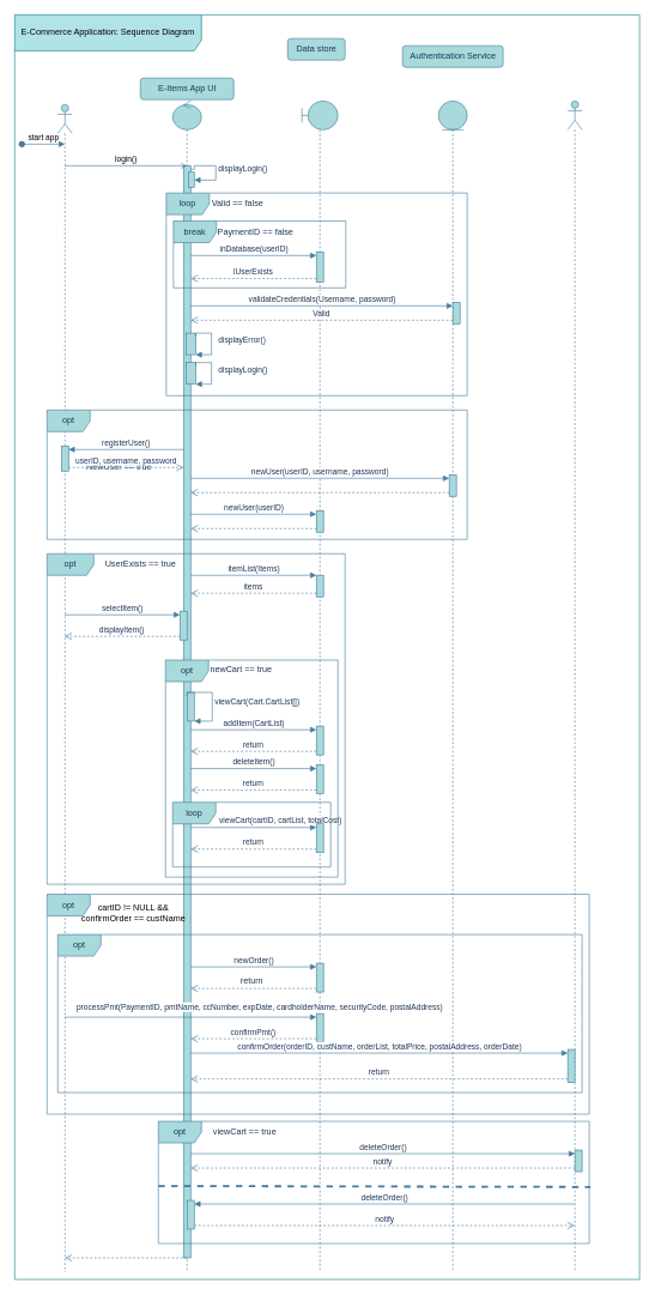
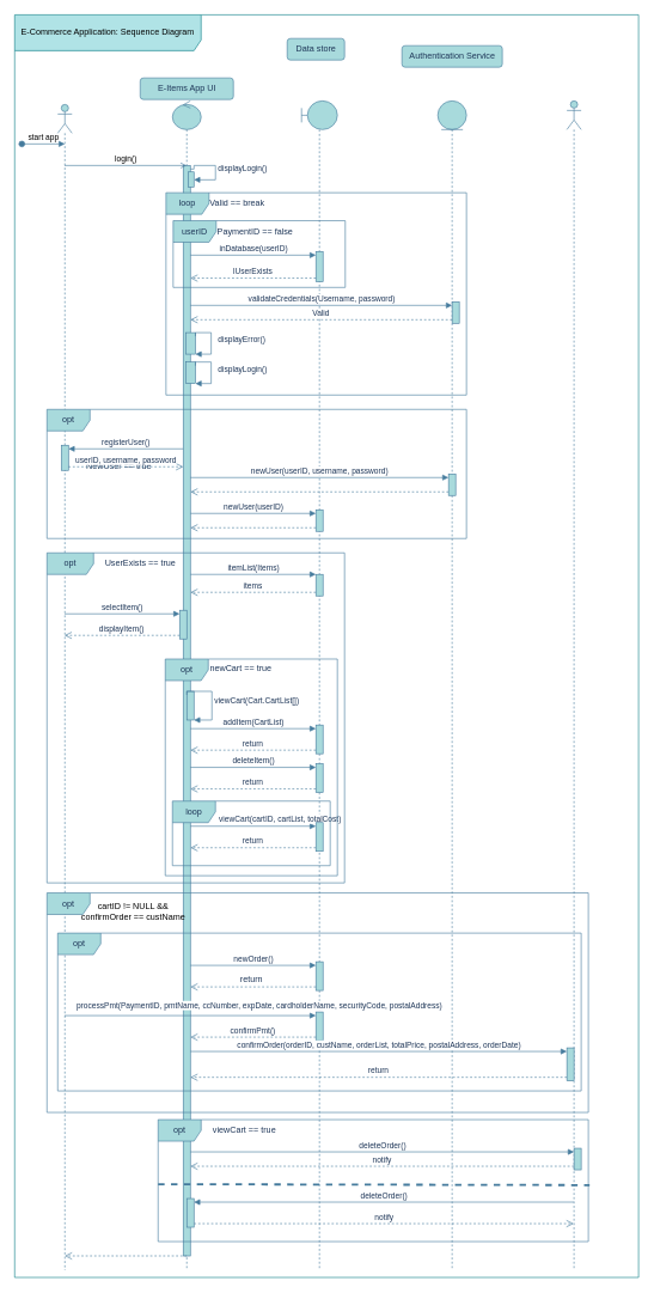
- <mxCell id="81" value="Valid == false" style="text;html=1;align=center;verticalAlign=middle;resizable=0;points=[];autosize=1;strokeColor=none;fillColor=none;fontColor=#1D3557;" vertex="1" parent="1"><mxGeometry x="280" y="268" width="100" height="30" as="geometry" /></mxCell>
+ <mxCell id="81" value="Valid == break" style="text;html=1;align=center;verticalAlign=middle;resizable=0;points=[];autosize=1;strokeColor=none;fillColor=none;fontColor=#1D3557;" vertex="1" parent="1"><mxGeometry x="280" y="268" width="100" height="30" as="geometry" /></mxCell>
- <mxCell id="82" value="break" style="shape=umlFrame;whiteSpace=wrap;html=1;pointerEvents=0;strokeColor=#457B9D;fontColor=#1D3557;fillColor=#A8DADC;" vertex="1" parent="1"><mxGeometry x="241" y="307" width="240" height="93" as="geometry" /></mxCell>
+ <mxCell id="82" value="userID" style="shape=umlFrame;whiteSpace=wrap;html=1;pointerEvents=0;strokeColor=#457B9D;fontColor=#1D3557;fillColor=#A8DADC;" vertex="1" parent="1"><mxGeometry x="241" y="307" width="240" height="93" as="geometry" /></mxCell>
